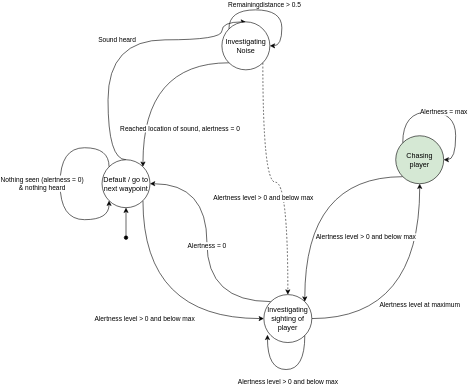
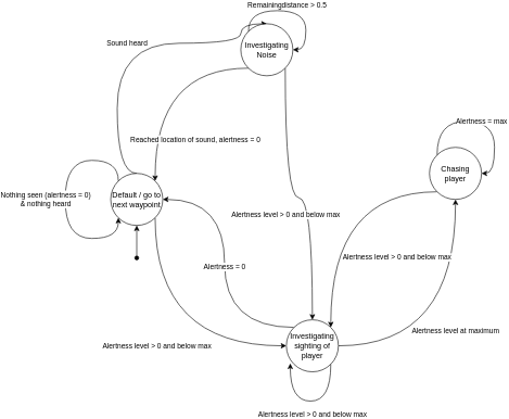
- <mxCell id="14" value="Chasing player" style="ellipse;whiteSpace=wrap;html=1;aspect=fixed;fillColor=#d5e8d4;" vertex="1" parent="1"><mxGeometry x="580" y="210" width="80" height="80" as="geometry" /></mxCell>
+ <mxCell id="14" value="Chasing player" style="ellipse;whiteSpace=wrap;html=1;aspect=fixed;" vertex="1" parent="1"><mxGeometry x="580" y="210" width="80" height="80" as="geometry" /></mxCell>
- <mxCell id="6" style="edgeStyle=orthogonalEdgeStyle;curved=1;rounded=0;orthogonalLoop=1;jettySize=auto;html=1;entryX=0.5;entryY=0;entryDx=0;entryDy=0;exitX=1;exitY=1;exitDx=0;exitDy=0;dashed=1;" edge="1" parent="1" source="8" target="11"><mxGeometry relative="1" as="geometry" /></mxCell>
+ <mxCell id="6" style="edgeStyle=orthogonalEdgeStyle;curved=1;rounded=0;orthogonalLoop=1;jettySize=auto;html=1;entryX=0.5;entryY=0;entryDx=0;entryDy=0;exitX=1;exitY=1;exitDx=0;exitDy=0;" edge="1" parent="1" source="8" target="11"><mxGeometry relative="1" as="geometry" /></mxCell>
